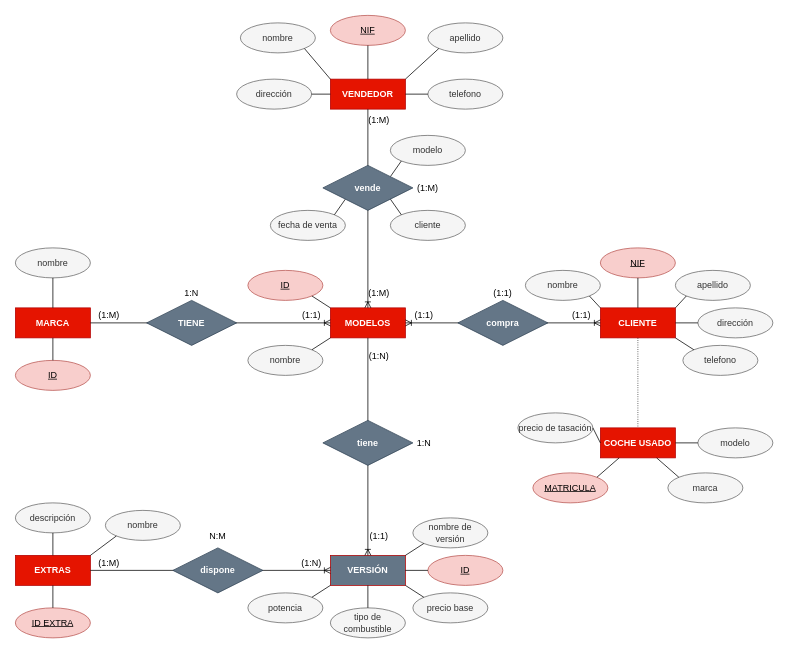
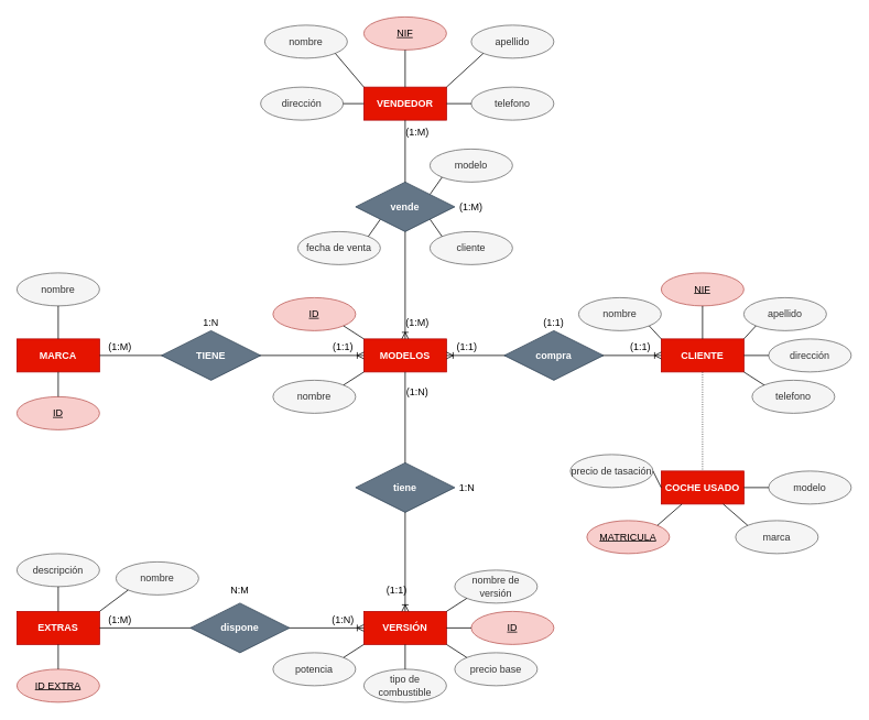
- <mxCell id="27" value="(1:1)" style="fontColor=default;labelBackgroundColor=none;labelBorderColor=none;whiteSpace=wrap;html=1;gradientColor=none;fillColor=none;strokeColor=none;" parent="1" vertex="1"><mxGeometry x="490" y="700" width="30" height="30" as="geometry" /></mxCell>
+ <mxCell id="27" value="(1:1)" style="fontColor=default;labelBackgroundColor=none;labelBorderColor=none;whiteSpace=wrap;html=1;gradientColor=none;fillColor=none;strokeColor=none;" parent="1" vertex="1"><mxGeometry x="465" y="700" width="30" height="30" as="geometry" /></mxCell>
- <mxCell id="5" value="VERSIÓN" style="whiteSpace=wrap;html=1;align=center;fontStyle=1;fillColor=#647687;fontColor=#ffffff;strokeColor=#B20000;" parent="1" vertex="1"><mxGeometry x="440" y="740" width="100" height="40" as="geometry" /></mxCell>
+ <mxCell id="5" value="VERSIÓN" style="whiteSpace=wrap;html=1;align=center;fontStyle=1;fillColor=#e51400;fontColor=#ffffff;strokeColor=#B20000;" parent="1" vertex="1"><mxGeometry x="440" y="740" width="100" height="40" as="geometry" /></mxCell>
